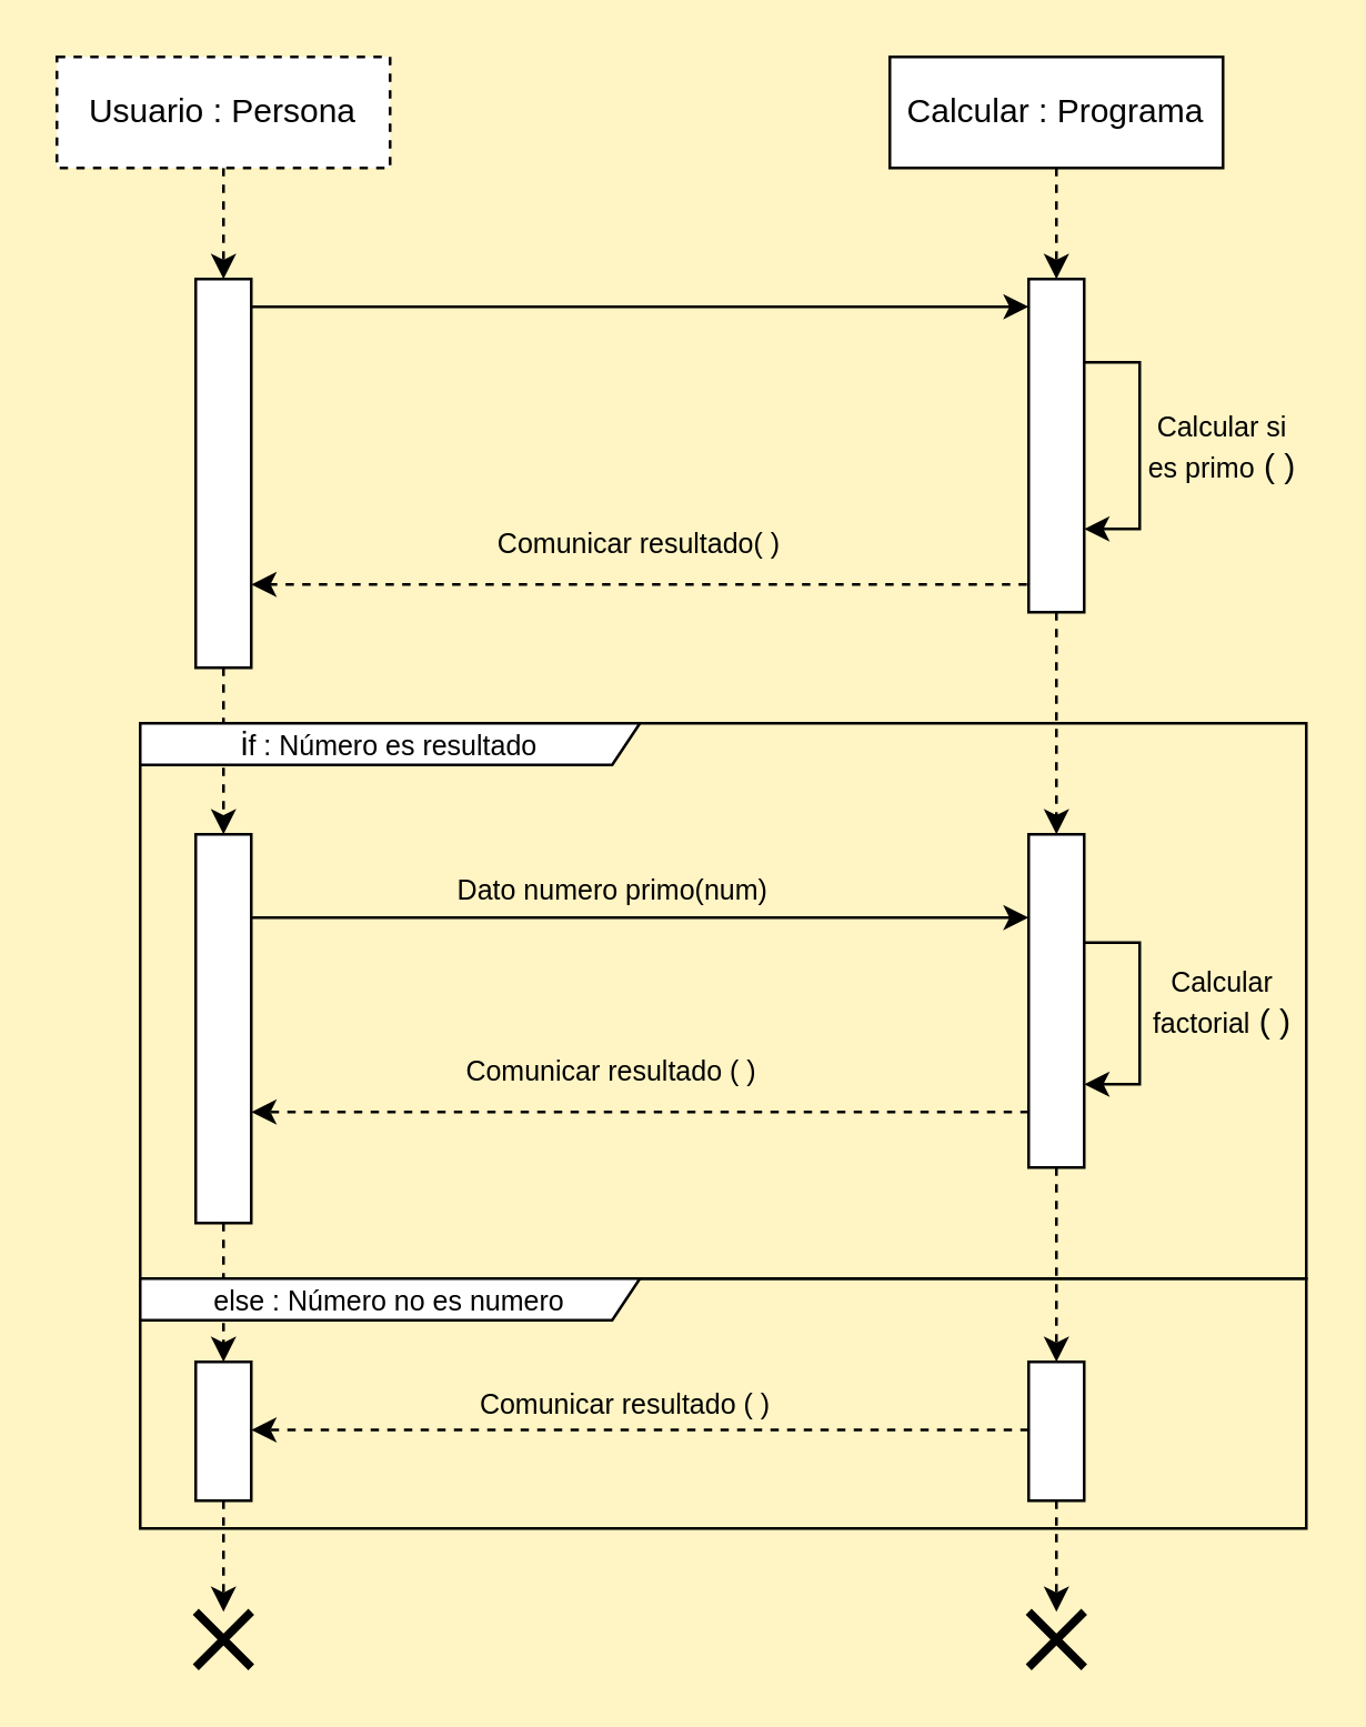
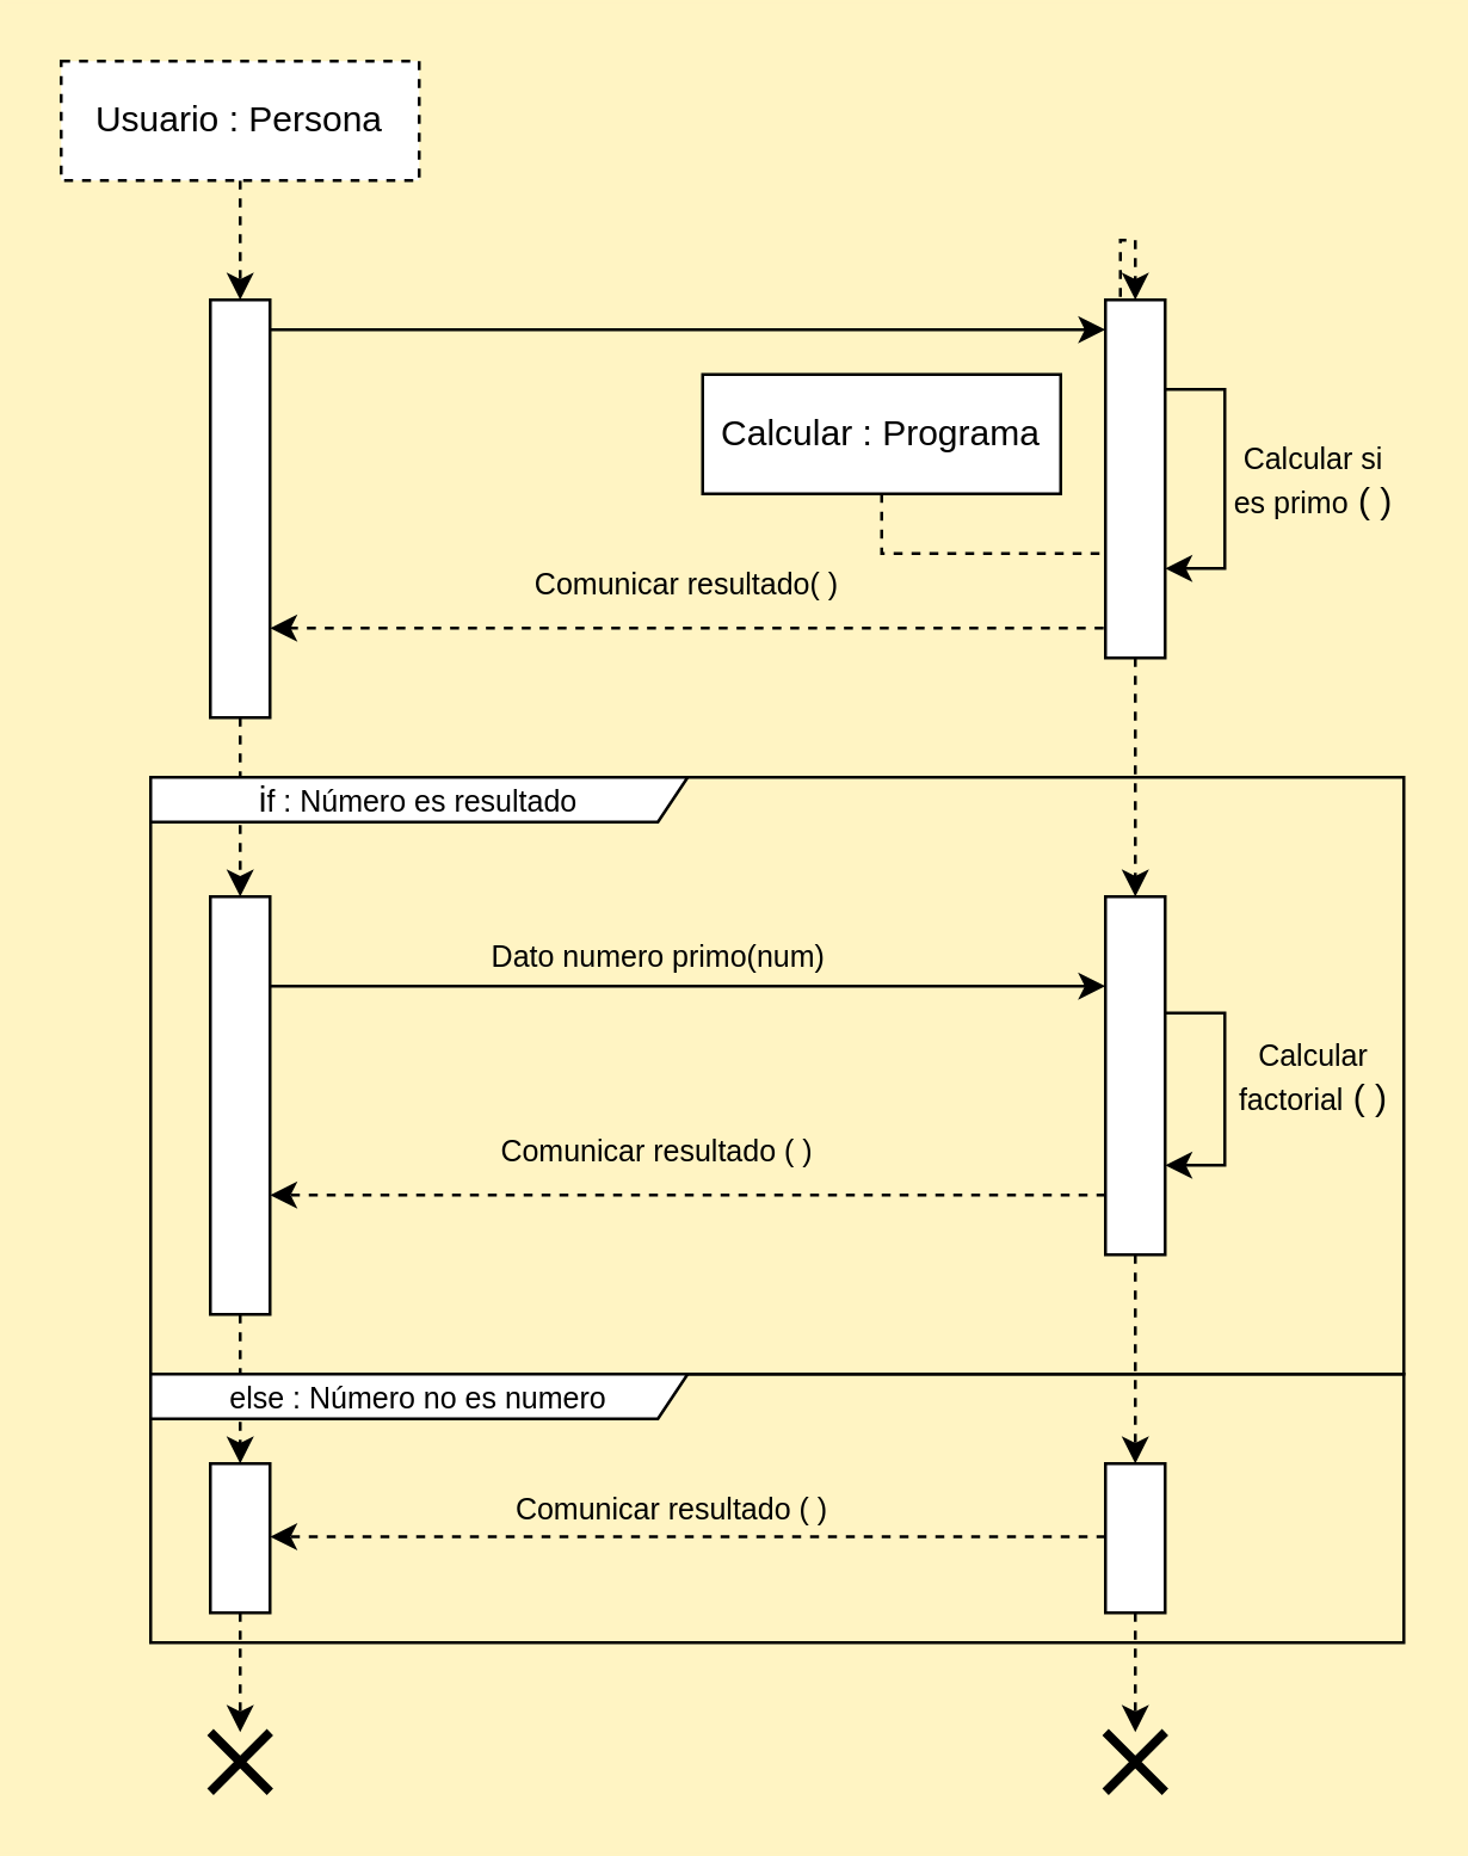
- <mxCell id="5" value="Calcular : Programa" style="rounded=0;whiteSpace=wrap;html=1;" parent="1" vertex="1"><mxGeometry x="320" y="20" width="120" height="40" as="geometry" /></mxCell>
+ <mxCell id="5" value="Calcular : Programa" style="rounded=0;whiteSpace=wrap;html=1;" parent="1" vertex="1"><mxGeometry x="235" y="125" width="120" height="40" as="geometry" /></mxCell>
